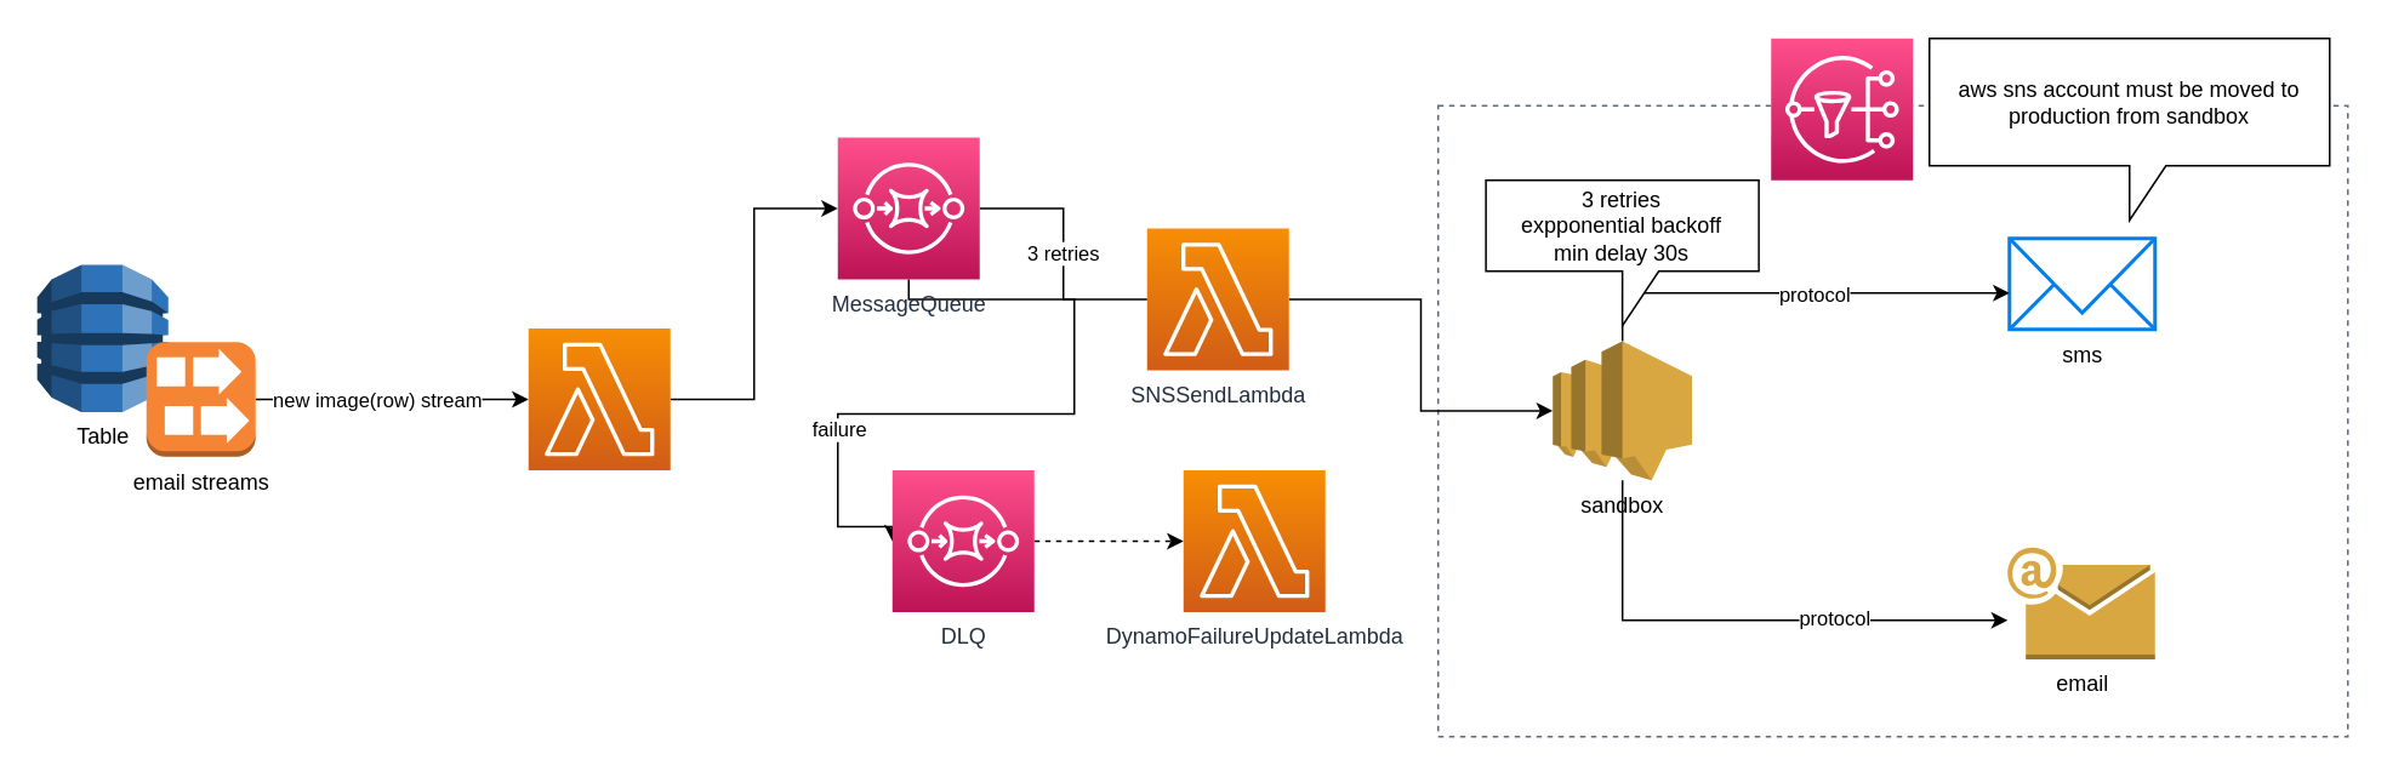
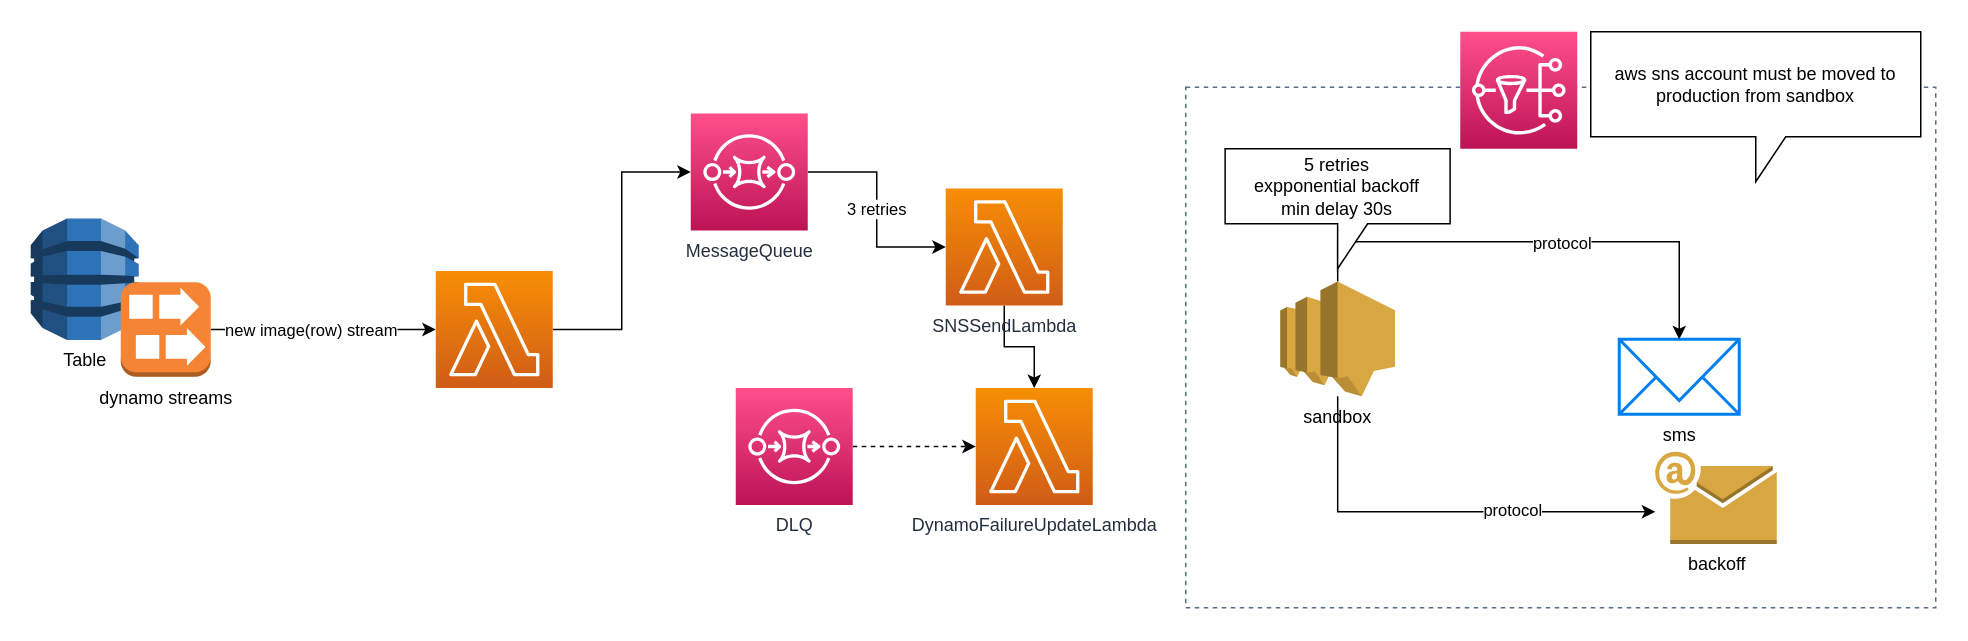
- <mxCell id="27" value="&lt;div&gt;3 retries&lt;/div&gt;&lt;div&gt;expponential backoff&lt;/div&gt;&lt;div&gt;min delay 30s&lt;br&gt;&lt;/div&gt;" style="shape=callout;whiteSpace=wrap;html=1;perimeter=calloutPerimeter;" vertex="1" parent="1"><mxGeometry x="816.25" y="98.5" width="150" height="80" as="geometry" /></mxCell>
+ <mxCell id="27" value="&lt;div&gt;5 retries&lt;/div&gt;&lt;div&gt;expponential backoff&lt;/div&gt;&lt;div&gt;min delay 30s&lt;br&gt;&lt;/div&gt;" style="shape=callout;whiteSpace=wrap;html=1;perimeter=calloutPerimeter;" vertex="1" parent="1"><mxGeometry x="816.25" y="98.5" width="150" height="80" as="geometry" /></mxCell>
- <mxCell id="20" value="sms" style="html=1;verticalLabelPosition=bottom;align=center;labelBackgroundColor=#ffffff;verticalAlign=top;strokeWidth=2;strokeColor=#0080F0;shadow=0;dashed=0;shape=mxgraph.ios7.icons.mail;" vertex="1" parent="1"><mxGeometry x="1104" y="130.5" width="80" height="50" as="geometry" /></mxCell>
+ <mxCell id="20" value="sms" style="html=1;verticalLabelPosition=bottom;align=center;labelBackgroundColor=#ffffff;verticalAlign=top;strokeWidth=2;strokeColor=#0080F0;shadow=0;dashed=0;shape=mxgraph.ios7.icons.mail;" vertex="1" parent="1"><mxGeometry x="1079" y="225.5" width="80" height="50" as="geometry" /></mxCell>
- <mxCell id="14" style="edgeStyle=orthogonalEdgeStyle;rounded=0;orthogonalLoop=1;jettySize=auto;html=1;entryX=0;entryY=0.5;entryDx=0;entryDy=0;entryPerimeter=0;endArrow=none;" edge="1" parent="1" source="16" target="11"><mxGeometry relative="1" as="geometry" /></mxCell>
+ <mxCell id="14" style="edgeStyle=orthogonalEdgeStyle;rounded=0;orthogonalLoop=1;jettySize=auto;html=1;entryX=0;entryY=0.5;entryDx=0;entryDy=0;entryPerimeter=0;" edge="1" parent="1" source="16" target="11"><mxGeometry relative="1" as="geometry" /></mxCell>
- <mxCell id="10" style="edgeStyle=orthogonalEdgeStyle;rounded=0;orthogonalLoop=1;jettySize=auto;html=1;" edge="1" parent="1" source="11" target="28"><mxGeometry relative="1" as="geometry" /></mxCell>
+ <mxCell id="10" style="edgeStyle=orthogonalEdgeStyle;rounded=0;orthogonalLoop=1;jettySize=auto;html=1;" edge="1" parent="1" source="11" target="9"><mxGeometry relative="1" as="geometry" /></mxCell>
- <mxCell id="12" style="edgeStyle=orthogonalEdgeStyle;rounded=0;orthogonalLoop=1;jettySize=auto;html=1;entryX=0;entryY=0.5;entryDx=0;entryDy=0;entryPerimeter=0;" edge="1" parent="1" source="16" target="18"><mxGeometry relative="1" as="geometry"><Array as="points"><mxPoint x="590" y="164" /><mxPoint x="590" y="227" /><mxPoint x="460" y="227" /><mxPoint x="460" y="289" /><mxPoint x="490" y="289" /></Array></mxGeometry></mxCell>
- <mxCell id="13" value="failure" style="edgeLabel;html=1;align=center;verticalAlign=middle;resizable=0;points=[];" vertex="1" connectable="0" parent="12"><mxGeometry x="0.536" relative="1" as="geometry"><mxPoint as="offset" /></mxGeometry></mxCell>
- <mxCell id="6" value="email streams" style="outlineConnect=0;dashed=0;verticalLabelPosition=bottom;verticalAlign=top;align=center;html=1;shape=mxgraph.aws3.kinesis_streams;fillColor=#F58534;gradientColor=none;" vertex="1" parent="1"><mxGeometry x="80" y="187.5" width="60" height="63" as="geometry" /></mxCell>
+ <mxCell id="6" value="dynamo streams" style="outlineConnect=0;dashed=0;verticalLabelPosition=bottom;verticalAlign=top;align=center;html=1;shape=mxgraph.aws3.kinesis_streams;fillColor=#F58534;gradientColor=none;" vertex="1" parent="1"><mxGeometry x="80" y="187.5" width="60" height="63" as="geometry" /></mxCell>
- <mxCell id="23" value="email" style="outlineConnect=0;dashed=0;verticalLabelPosition=bottom;verticalAlign=top;align=center;html=1;shape=mxgraph.aws3.email;fillColor=#D9A741;gradientColor=none;" vertex="1" parent="1"><mxGeometry x="1103" y="300.5" width="81" height="61.5" as="geometry" /></mxCell>
+ <mxCell id="23" value="backoff" style="outlineConnect=0;dashed=0;verticalLabelPosition=bottom;verticalAlign=top;align=center;html=1;shape=mxgraph.aws3.email;fillColor=#D9A741;gradientColor=none;" vertex="1" parent="1"><mxGeometry x="1103" y="300.5" width="81" height="61.5" as="geometry" /></mxCell>
